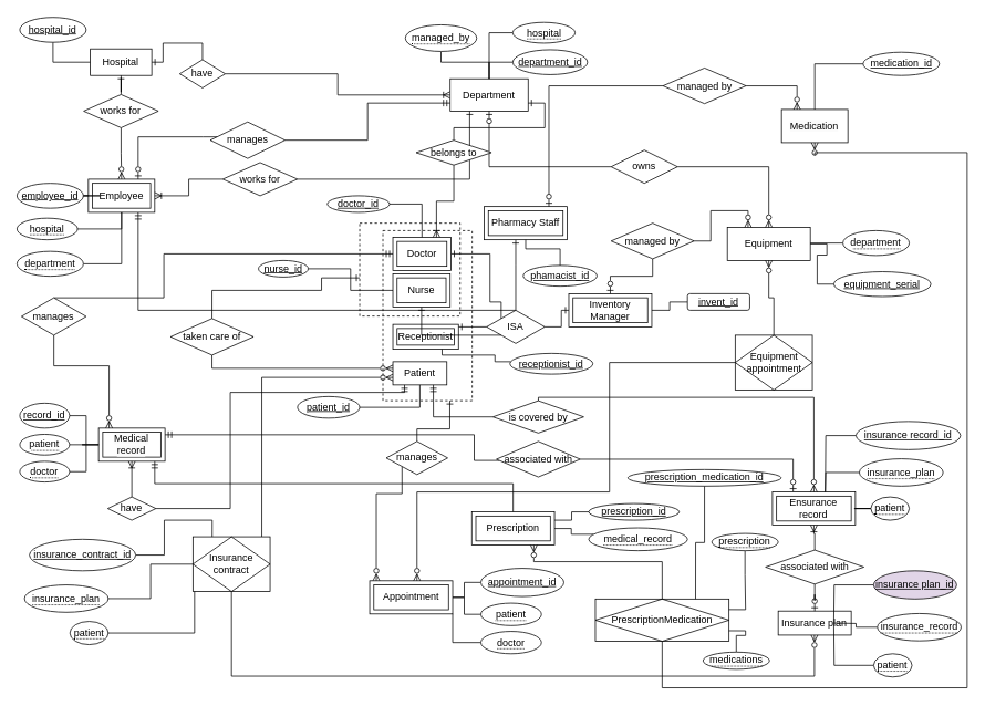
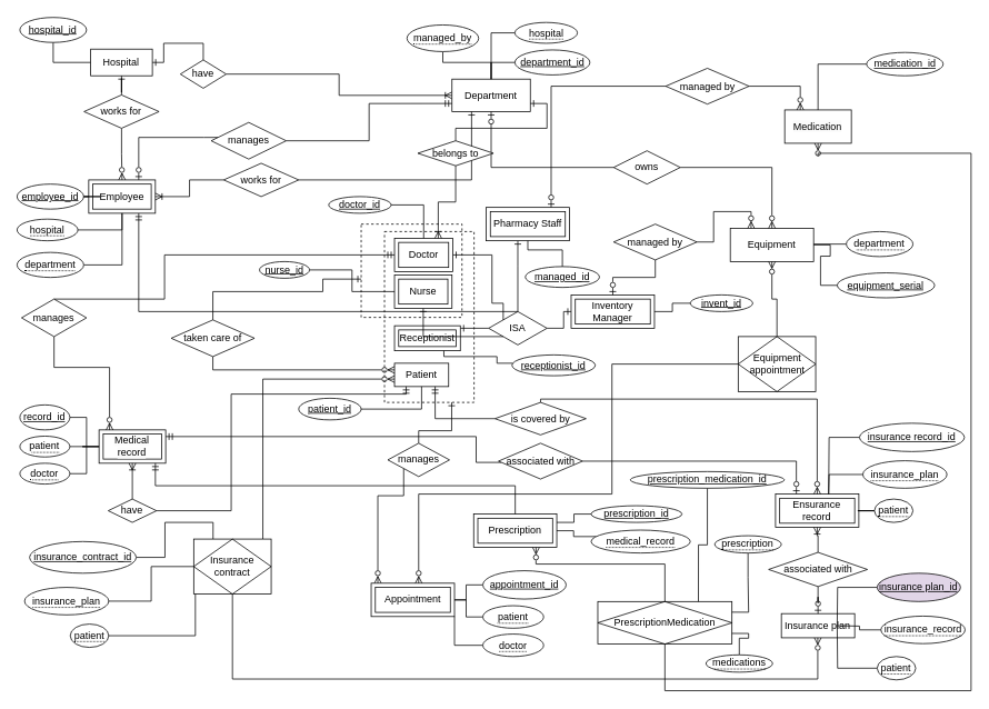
- <mxCell id="149" value="phamacist_id" style="ellipse;whiteSpace=wrap;html=1;align=center;fontStyle=4;" vertex="1" parent="1"><mxGeometry x="630" y="319" width="89" height="25" as="geometry" /></mxCell>
+ <mxCell id="149" value="managed_id" style="ellipse;whiteSpace=wrap;html=1;align=center;fontStyle=4;" vertex="1" parent="1"><mxGeometry x="630" y="319" width="89" height="25" as="geometry" /></mxCell>
- <mxCell id="151" value="invent_id" style="whiteSpace=wrap;html=1;align=center;fontStyle=4;rounded=1;" vertex="1" parent="1"><mxGeometry x="828" y="353" width="75" height="20" as="geometry" /></mxCell>
+ <mxCell id="151" value="invent_id" style="ellipse;whiteSpace=wrap;html=1;align=center;fontStyle=4;" vertex="1" parent="1"><mxGeometry x="828" y="353" width="75" height="20" as="geometry" /></mxCell>
